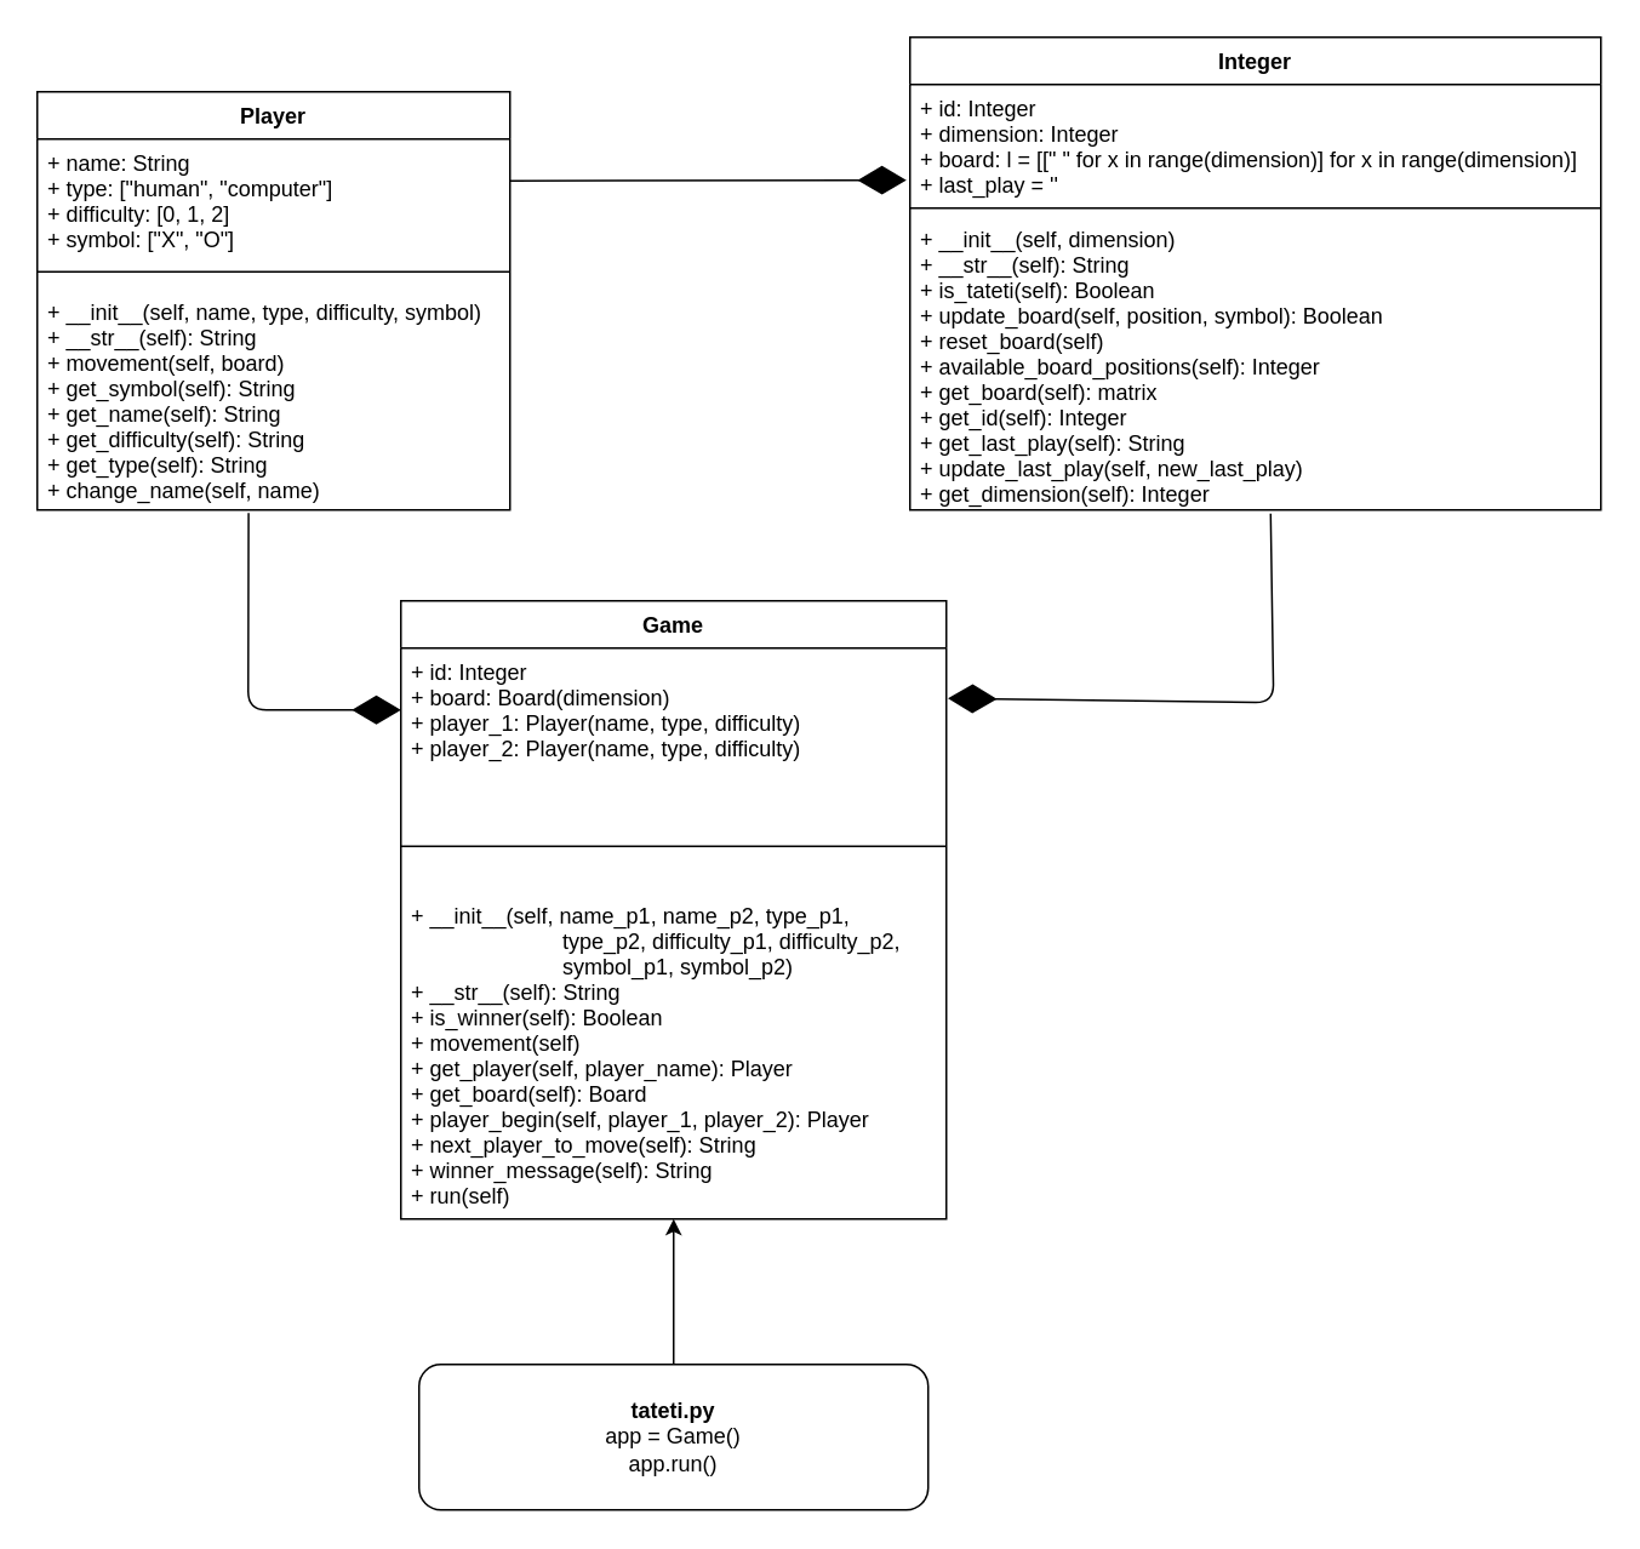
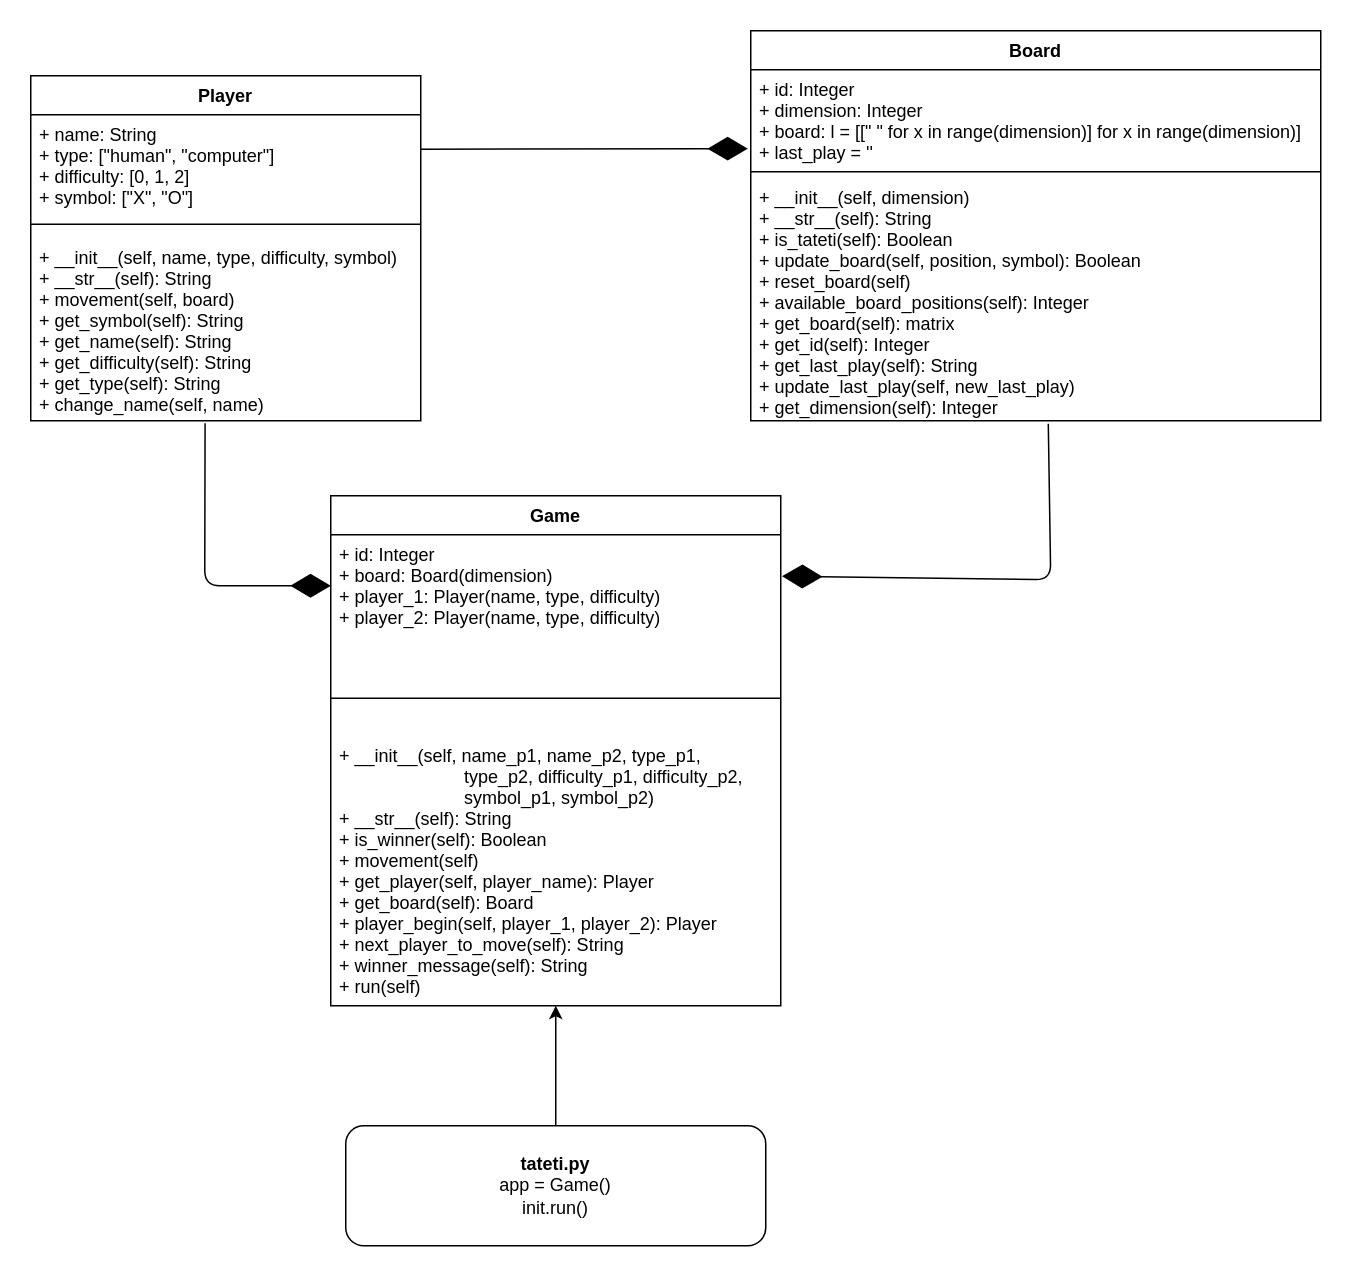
- <mxCell id="6" value="Integer" style="swimlane;fontStyle=1;align=center;verticalAlign=top;childLayout=stackLayout;horizontal=1;startSize=26;horizontalStack=0;resizeParent=1;resizeParentMax=0;resizeLast=0;collapsible=1;marginBottom=0;" parent="1" vertex="1"><mxGeometry x="500" y="20" width="380" height="260" as="geometry" /></mxCell>
+ <mxCell id="6" value="Board" style="swimlane;fontStyle=1;align=center;verticalAlign=top;childLayout=stackLayout;horizontal=1;startSize=26;horizontalStack=0;resizeParent=1;resizeParentMax=0;resizeLast=0;collapsible=1;marginBottom=0;" parent="1" vertex="1"><mxGeometry x="500" y="20" width="380" height="260" as="geometry" /></mxCell>
- <mxCell id="18" value="&lt;b&gt;tateti.py&lt;br&gt;&lt;/b&gt;app = Game()&lt;br&gt;app.run()" style="rounded=1;whiteSpace=wrap;html=1;" parent="1" vertex="1"><mxGeometry x="230" y="750" width="280" height="80" as="geometry" /></mxCell>
+ <mxCell id="18" value="&lt;b&gt;tateti.py&lt;br&gt;&lt;/b&gt;app = Game()&lt;br&gt;init.run()" style="rounded=1;whiteSpace=wrap;html=1;" parent="1" vertex="1"><mxGeometry x="230" y="750" width="280" height="80" as="geometry" /></mxCell>
